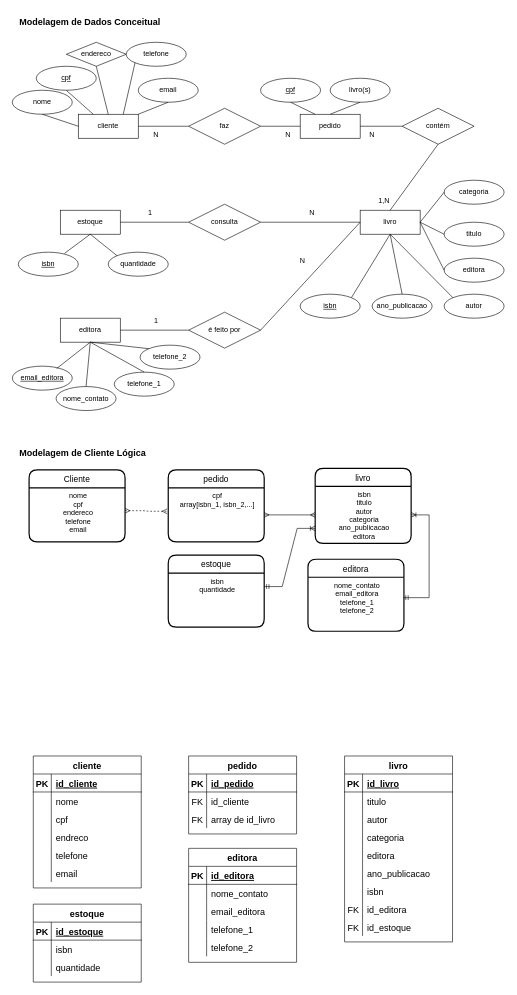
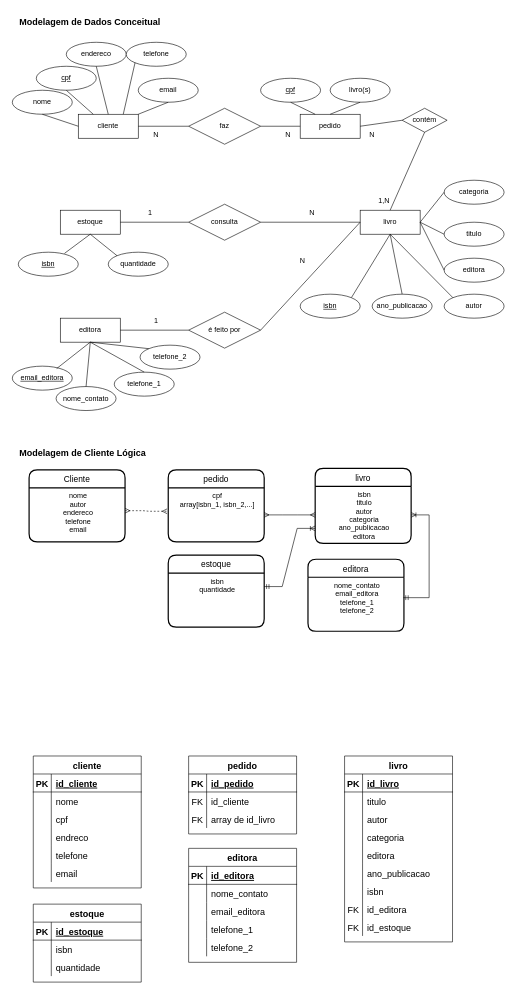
- <mxCell id="21" value="endereco" style="rhombus;whiteSpace=wrap;html=1;align=center;" vertex="1" parent="1"><mxGeometry x="110" y="70" width="100" height="40" as="geometry" /></mxCell>
+ <mxCell id="21" value="endereco" style="ellipse;whiteSpace=wrap;html=1;align=center;" vertex="1" parent="1"><mxGeometry x="110" y="70" width="100" height="40" as="geometry" /></mxCell>
- <mxCell id="5" value="contém" style="shape=rhombus;perimeter=rhombusPerimeter;whiteSpace=wrap;html=1;align=center;" vertex="1" parent="1"><mxGeometry x="670" y="180" width="120" height="60" as="geometry" /></mxCell>
+ <mxCell id="5" value="contém" style="shape=rhombus;perimeter=rhombusPerimeter;whiteSpace=wrap;html=1;align=center;" vertex="1" parent="1"><mxGeometry x="670" y="180" width="75" height="40" as="geometry" /></mxCell>
- <mxCell id="68" value="nome&#10;cpf&#10;endereco&#10;telefone&#10;email" style="align=center;strokeColor=none;fillColor=none;spacingLeft=4;fontSize=12;verticalAlign=top;resizable=0;rotatable=0;part=1;fontStyle=0" vertex="1" parent="67"><mxGeometry y="30" width="160" height="90" as="geometry" /></mxCell>
+ <mxCell id="68" value="nome&#10;autor&#10;endereco&#10;telefone&#10;email" style="align=center;strokeColor=none;fillColor=none;spacingLeft=4;fontSize=12;verticalAlign=top;resizable=0;rotatable=0;part=1;fontStyle=0" vertex="1" parent="67"><mxGeometry y="30" width="160" height="90" as="geometry" /></mxCell>
